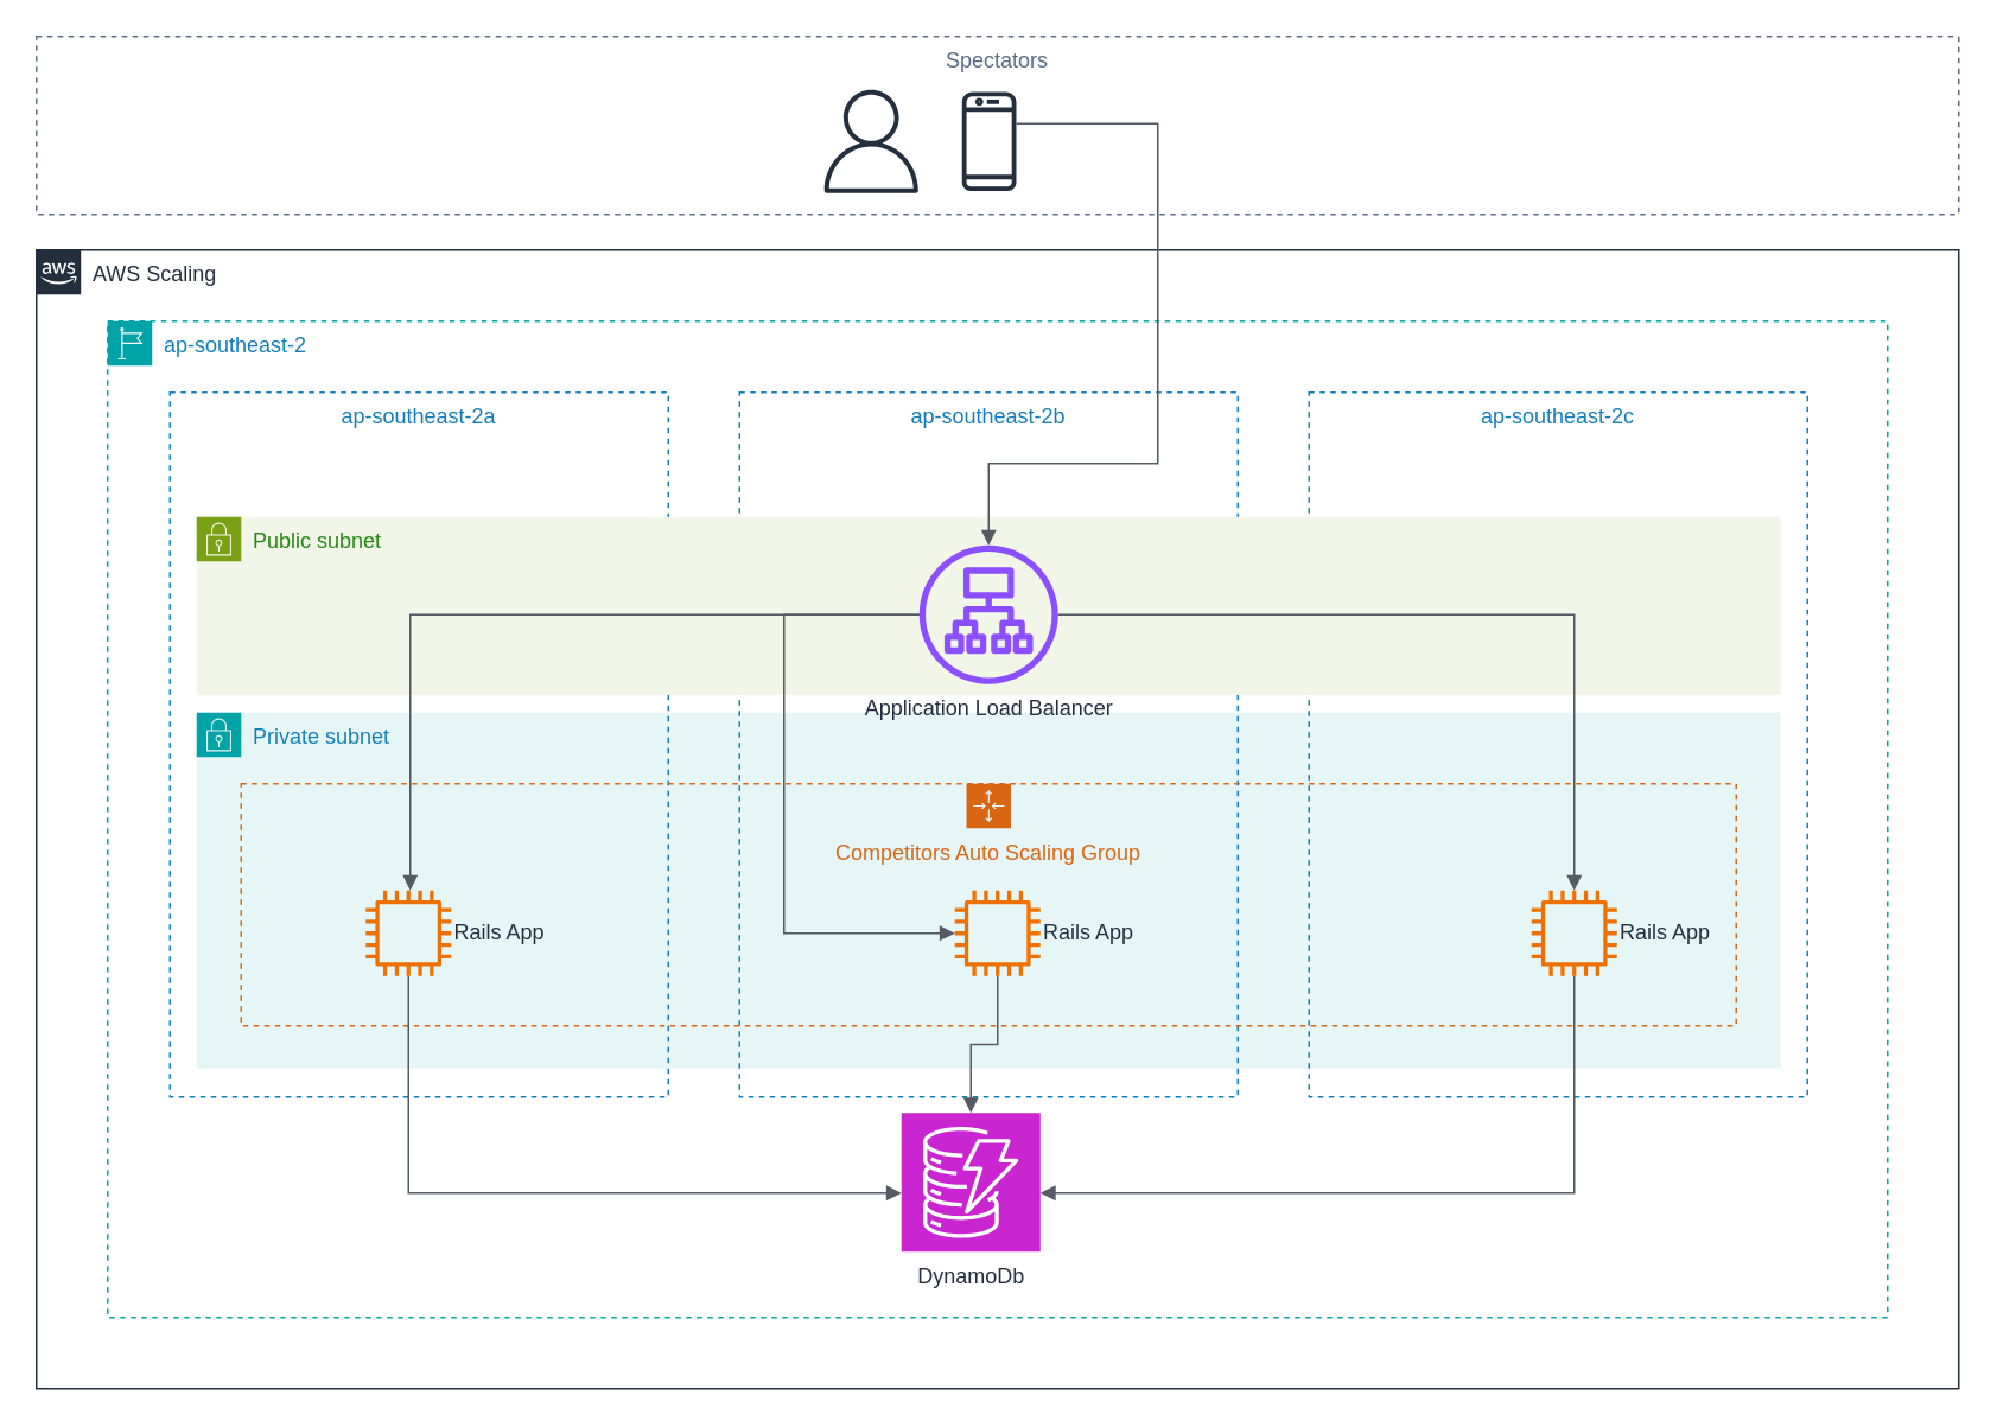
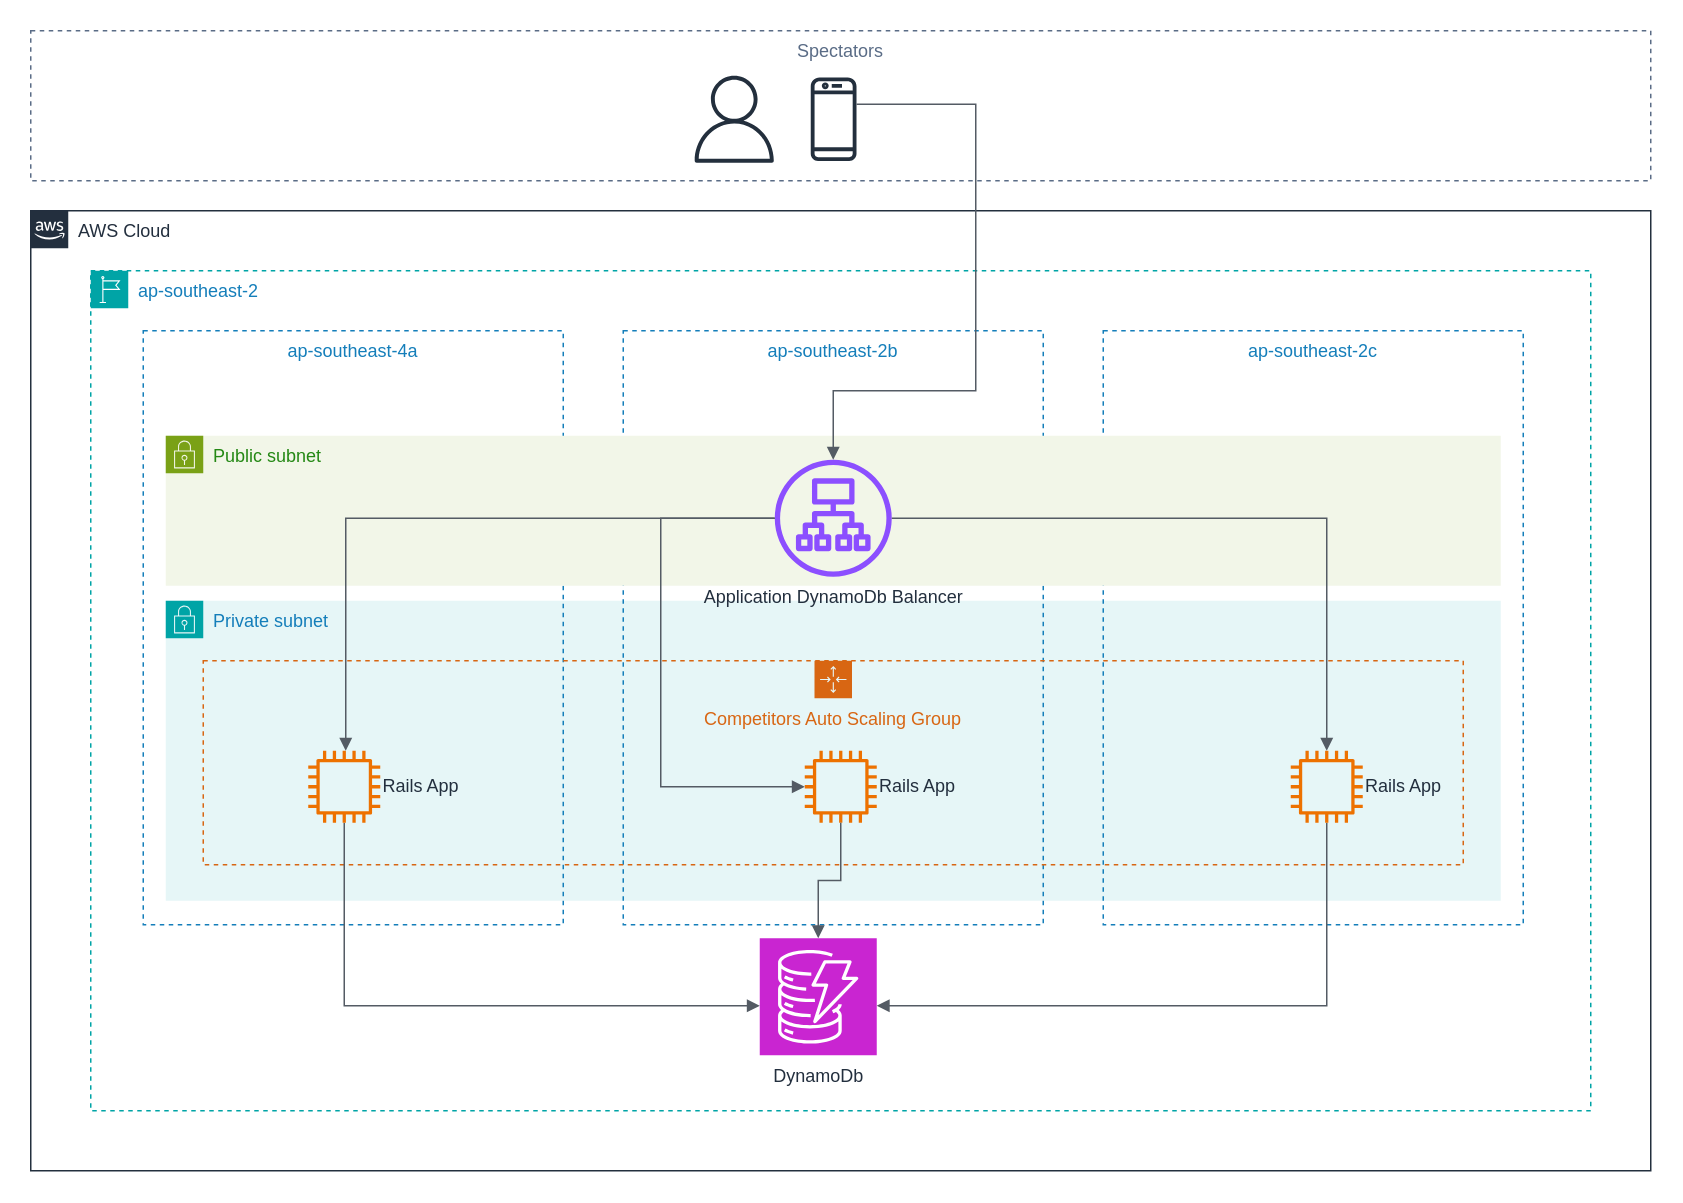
- <mxCell id="2" value="AWS Scaling" style="points=[[0,0],[0.25,0],[0.5,0],[0.75,0],[1,0],[1,0.25],[1,0.5],[1,0.75],[1,1],[0.75,1],[0.5,1],[0.25,1],[0,1],[0,0.75],[0,0.5],[0,0.25]];outlineConnect=0;gradientColor=none;html=1;whiteSpace=wrap;fontSize=12;fontStyle=0;container=1;pointerEvents=0;collapsible=0;recursiveResize=0;shape=mxgraph.aws4.group;grIcon=mxgraph.aws4.group_aws_cloud_alt;strokeColor=#232F3E;fillColor=none;verticalAlign=top;align=left;spacingLeft=30;fontColor=#232F3E;dashed=0;" vertex="1" parent="1"><mxGeometry x="20" y="140" width="1080" height="640" as="geometry" /></mxCell>
+ <mxCell id="2" value="AWS Cloud" style="points=[[0,0],[0.25,0],[0.5,0],[0.75,0],[1,0],[1,0.25],[1,0.5],[1,0.75],[1,1],[0.75,1],[0.5,1],[0.25,1],[0,1],[0,0.75],[0,0.5],[0,0.25]];outlineConnect=0;gradientColor=none;html=1;whiteSpace=wrap;fontSize=12;fontStyle=0;container=1;pointerEvents=0;collapsible=0;recursiveResize=0;shape=mxgraph.aws4.group;grIcon=mxgraph.aws4.group_aws_cloud_alt;strokeColor=#232F3E;fillColor=none;verticalAlign=top;align=left;spacingLeft=30;fontColor=#232F3E;dashed=0;" vertex="1" parent="1"><mxGeometry x="20" y="140" width="1080" height="640" as="geometry" /></mxCell>
- <mxCell id="5" value="ap-southeast-2a" style="fillColor=none;strokeColor=#147EBA;dashed=1;verticalAlign=top;fontStyle=0;fontColor=#147EBA;whiteSpace=wrap;html=1;" vertex="1" parent="3"><mxGeometry x="35" y="40" width="280" height="396" as="geometry" /></mxCell>
+ <mxCell id="5" value="ap-southeast-4a" style="fillColor=none;strokeColor=#147EBA;dashed=1;verticalAlign=top;fontStyle=0;fontColor=#147EBA;whiteSpace=wrap;html=1;" vertex="1" parent="3"><mxGeometry x="35" y="40" width="280" height="396" as="geometry" /></mxCell>
- <mxCell id="9" value="Application Load Balancer" style="sketch=0;outlineConnect=0;fontColor=#232F3E;gradientColor=none;fillColor=#8C4FFF;strokeColor=none;dashed=0;verticalLabelPosition=bottom;verticalAlign=top;align=center;html=1;fontSize=12;fontStyle=0;aspect=fixed;pointerEvents=1;shape=mxgraph.aws4.application_load_balancer;" vertex="1" parent="8"><mxGeometry x="406" y="16" width="78" height="78" as="geometry" /></mxCell>
+ <mxCell id="9" value="Application DynamoDb Balancer" style="sketch=0;outlineConnect=0;fontColor=#232F3E;gradientColor=none;fillColor=#8C4FFF;strokeColor=none;dashed=0;verticalLabelPosition=bottom;verticalAlign=top;align=center;html=1;fontSize=12;fontStyle=0;aspect=fixed;pointerEvents=1;shape=mxgraph.aws4.application_load_balancer;" vertex="1" parent="8"><mxGeometry x="406" y="16" width="78" height="78" as="geometry" /></mxCell>
